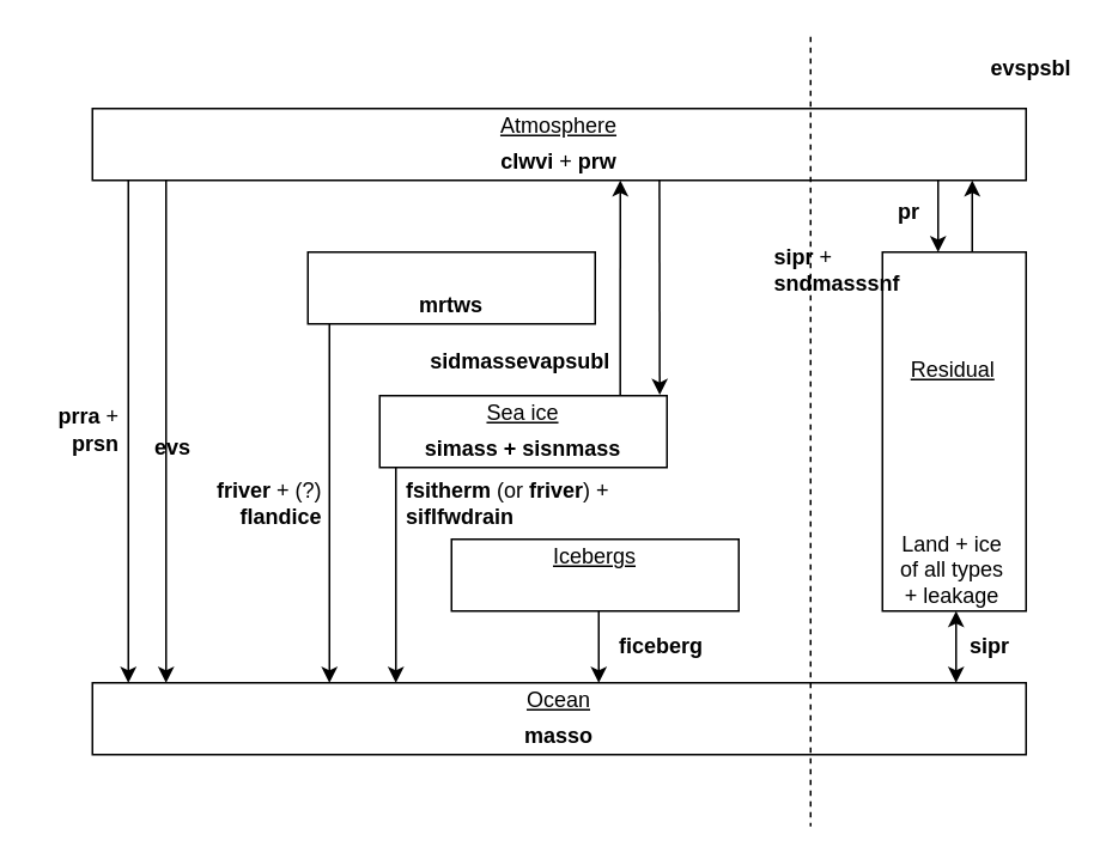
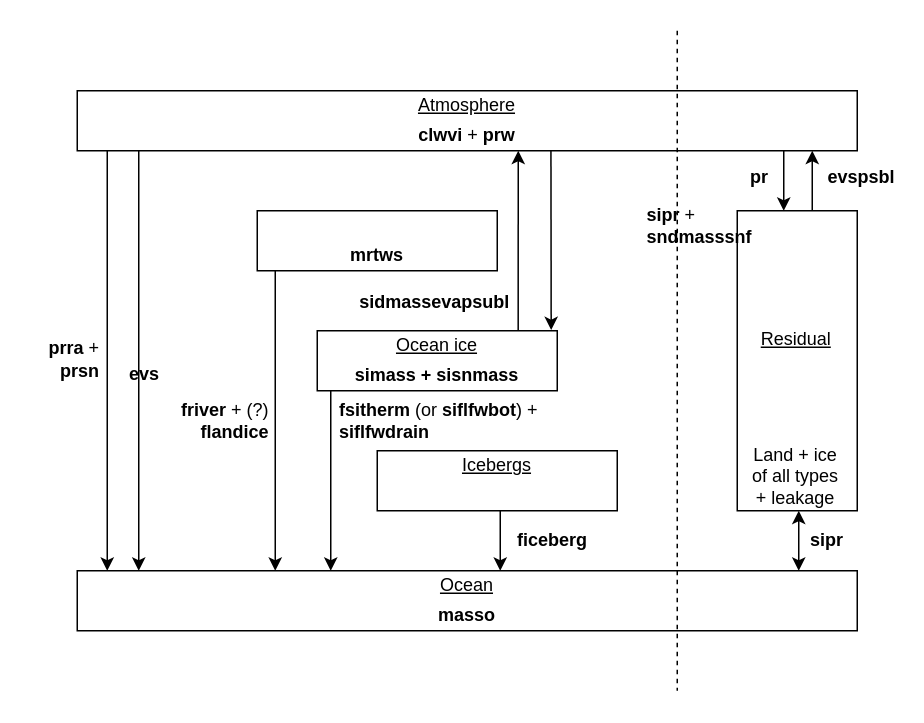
- <mxCell id="24" value="&lt;b&gt;evspsbl&lt;/b&gt;" style="text;html=1;strokeColor=none;fillColor=none;align=center;verticalAlign=middle;whiteSpace=wrap;rounded=0;" vertex="1" parent="1"><mxGeometry x="554" y="28" width="40" height="20" as="geometry" /></mxCell>
+ <mxCell id="24" value="&lt;b&gt;evspsbl&lt;/b&gt;" style="text;html=1;strokeColor=none;fillColor=none;align=center;verticalAlign=middle;whiteSpace=wrap;rounded=0;" vertex="1" parent="1"><mxGeometry x="554" y="108" width="40" height="20" as="geometry" /></mxCell>
- <mxCell id="37" value="&lt;u&gt;Residual&lt;/u&gt;" style="text;html=1;align=center;verticalAlign=middle;resizable=0;points=[];autosize=1;" vertex="1" parent="1"><mxGeometry x="500" y="196" width="60" height="20" as="geometry" /></mxCell>
+ <mxCell id="37" value="&lt;u&gt;Residual&lt;/u&gt;" style="text;html=1;align=center;verticalAlign=middle;resizable=0;points=[];autosize=1;" vertex="1" parent="1"><mxGeometry x="500" y="216" width="60" height="20" as="geometry" /></mxCell>
- <mxCell id="14" value="&lt;u&gt;Sea ice&lt;/u&gt;" style="text;html=1;strokeColor=none;fillColor=none;align=center;verticalAlign=middle;whiteSpace=wrap;rounded=0;" vertex="1" parent="1"><mxGeometry x="211" y="220" width="160" height="20" as="geometry" /></mxCell>
+ <mxCell id="14" value="&lt;u&gt;Ocean ice&lt;/u&gt;" style="text;html=1;strokeColor=none;fillColor=none;align=center;verticalAlign=middle;whiteSpace=wrap;rounded=0;" vertex="1" parent="1"><mxGeometry x="211" y="220" width="160" height="20" as="geometry" /></mxCell>
- <mxCell id="20" value="&lt;div align=&quot;left&quot;&gt;&lt;b&gt;fsitherm&lt;/b&gt; (or &lt;b&gt;friver&lt;/b&gt;) + &lt;b&gt;siflfwdrain&lt;/b&gt;&lt;/div&gt;" style="text;html=1;strokeColor=none;fillColor=none;align=left;verticalAlign=middle;whiteSpace=wrap;rounded=0;" vertex="1" parent="1"><mxGeometry x="224" y="270" width="140" height="20" as="geometry" /></mxCell>
+ <mxCell id="20" value="&lt;div align=&quot;left&quot;&gt;&lt;b&gt;fsitherm&lt;/b&gt; (or &lt;b&gt;siflfwbot&lt;/b&gt;) + &lt;b&gt;siflfwdrain&lt;/b&gt;&lt;/div&gt;" style="text;html=1;strokeColor=none;fillColor=none;align=left;verticalAlign=middle;whiteSpace=wrap;rounded=0;" vertex="1" parent="1"><mxGeometry x="224" y="270" width="140" height="20" as="geometry" /></mxCell>
